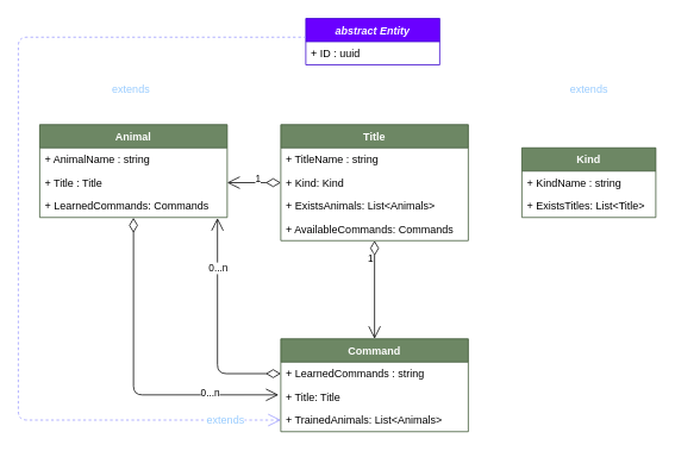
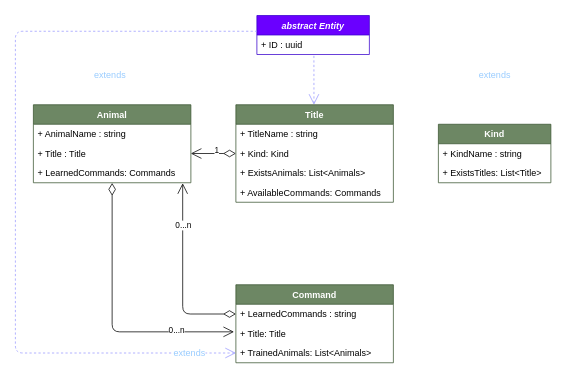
+ <mxCell id="26" value="" style="edgeStyle=orthogonalEdgeStyle;html=1;startArrow=open;endArrow=none;startSize=12;verticalAlign=bottom;dashed=1;labelBackgroundColor=none;fontSize=12;entryX=0.507;entryY=1.045;entryDx=0;entryDy=0;fillColor=#0050ef;strokeColor=#9999FF;entryPerimeter=0;exitX=0.5;exitY=0;exitDx=0;exitDy=0;" edge="1" parent="1" source="6" target="25"><mxGeometry x="0.098" y="-9" width="160" relative="1" as="geometry"><mxPoint x="411" y="133" as="sourcePoint" /><mxPoint x="495.15" y="68.164" as="targetPoint" /><mxPoint as="offset" /><Array as="points"><mxPoint x="419" y="74" /></Array></mxGeometry></mxCell>
- <mxCell id="18" value="1" style="endArrow=open;html=1;endSize=12;startArrow=diamondThin;startSize=14;startFill=0;edgeStyle=orthogonalEdgeStyle;align=left;verticalAlign=bottom;entryX=0.5;entryY=0;entryDx=0;entryDy=0;exitX=0.5;exitY=1;exitDx=0;exitDy=0;" edge="1" parent="1" source="6" target="14"><mxGeometry x="-0.474" y="-9" relative="1" as="geometry"><mxPoint x="424" y="329" as="sourcePoint" /><mxPoint x="604" y="289" as="targetPoint" /><mxPoint as="offset" /><Array as="points" /></mxGeometry></mxCell>
